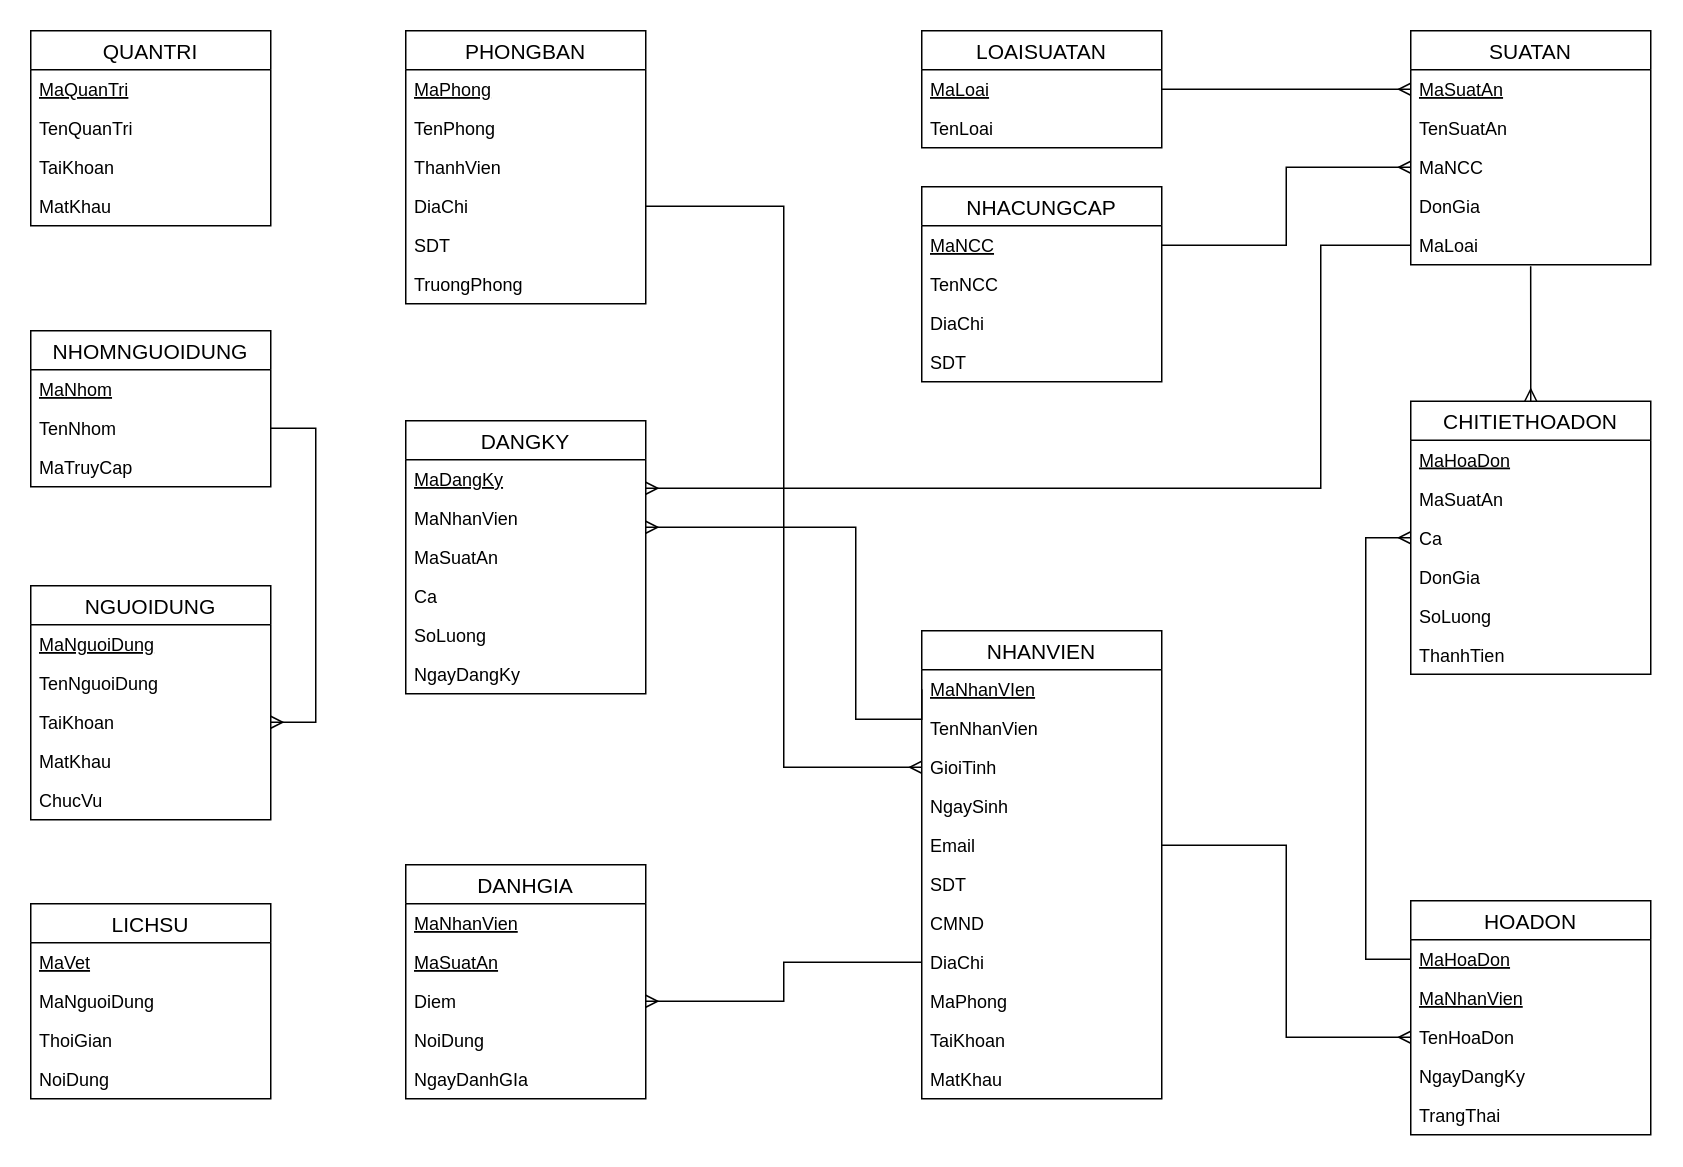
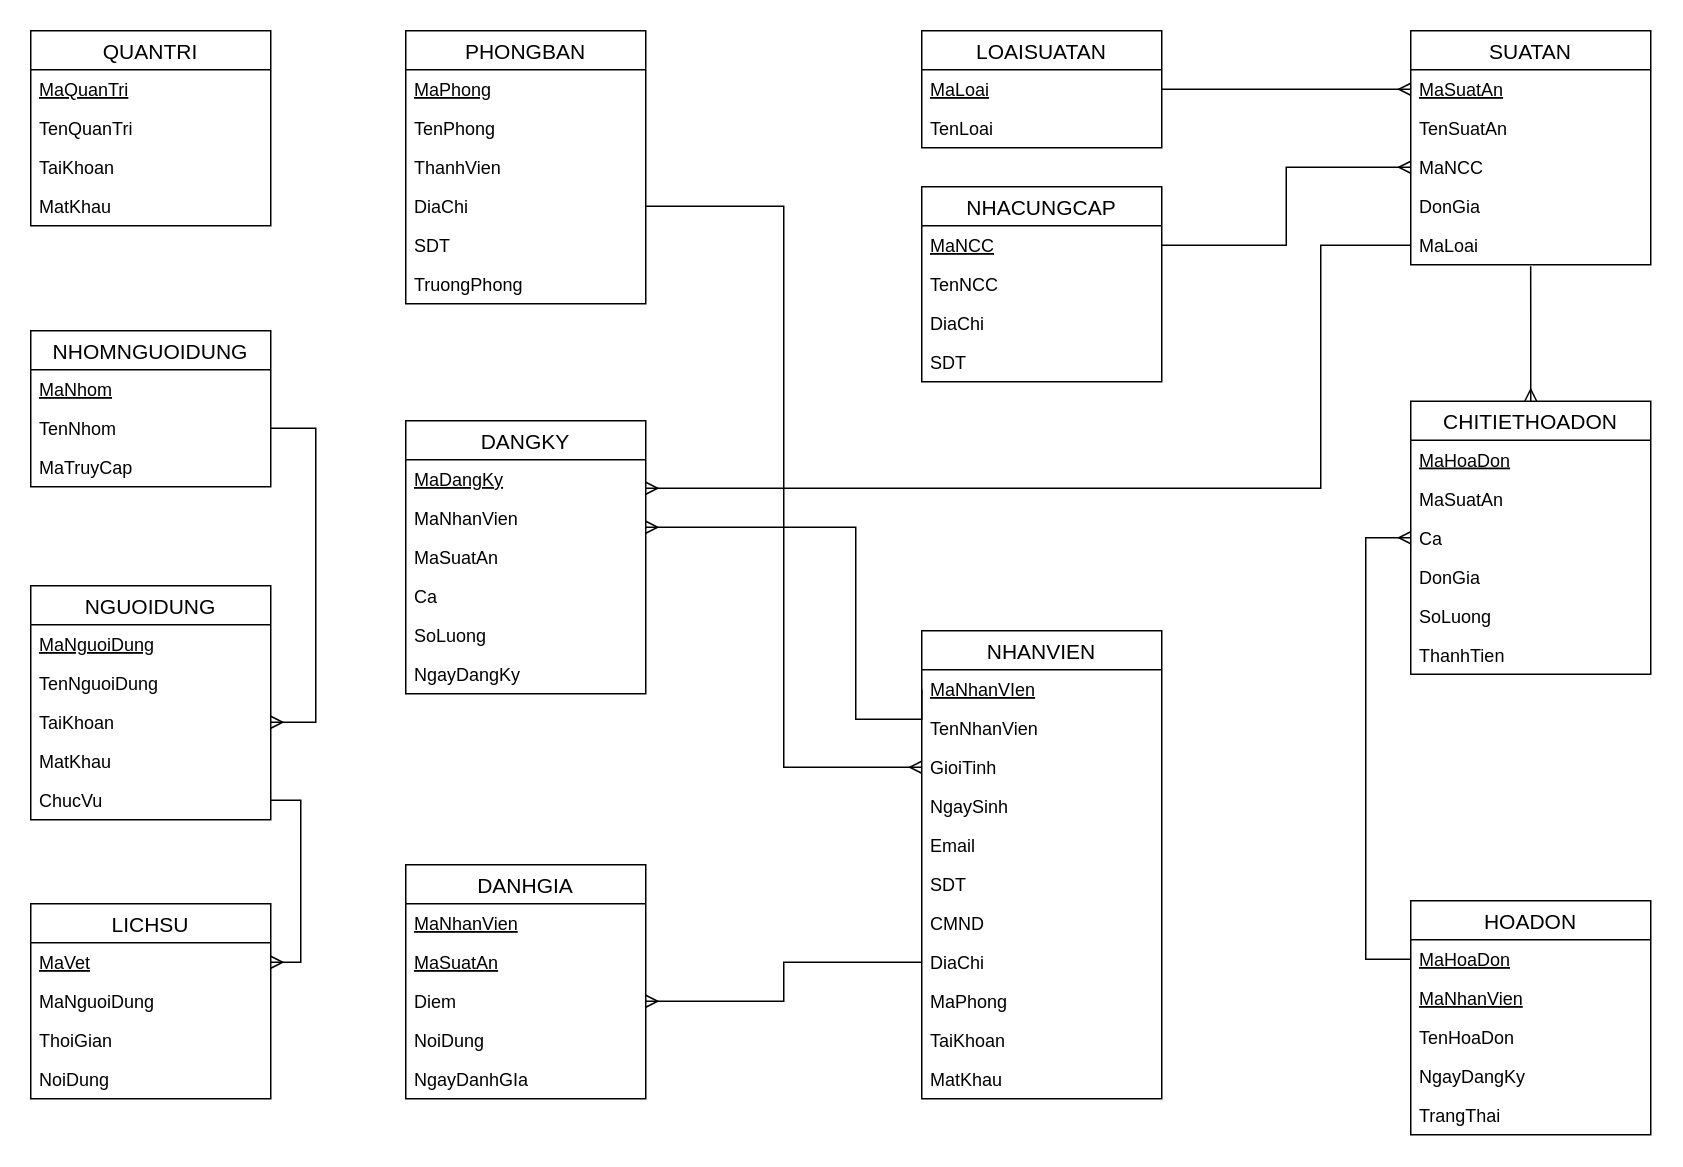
+ <mxCell id="76" style="edgeStyle=orthogonalEdgeStyle;rounded=0;orthogonalLoop=1;jettySize=auto;html=1;exitX=1;exitY=0.5;exitDx=0;exitDy=0;entryX=1;entryY=0.5;entryDx=0;entryDy=0;startArrow=none;startFill=0;endArrow=ERmany;endFill=0;" edge="1" parent="1" source="57" target="59"><mxGeometry relative="1" as="geometry" /></mxCell>
- <mxCell id="18" style="edgeStyle=orthogonalEdgeStyle;rounded=0;orthogonalLoop=1;jettySize=auto;html=1;exitX=1;exitY=0.5;exitDx=0;exitDy=0;entryX=0;entryY=0.5;entryDx=0;entryDy=0;endArrow=ERmany;endFill=0;" edge="1" parent="1" source="68" target="80"><mxGeometry relative="1" as="geometry"><mxPoint x="940" y="589" as="targetPoint" /></mxGeometry></mxCell>
